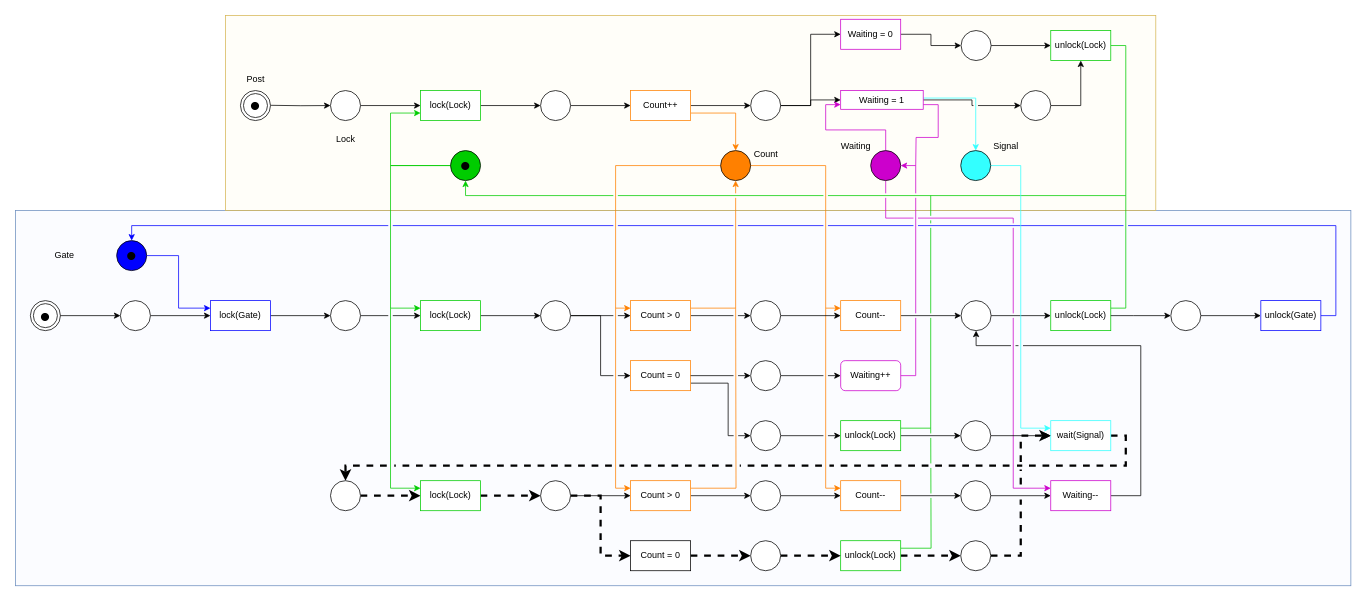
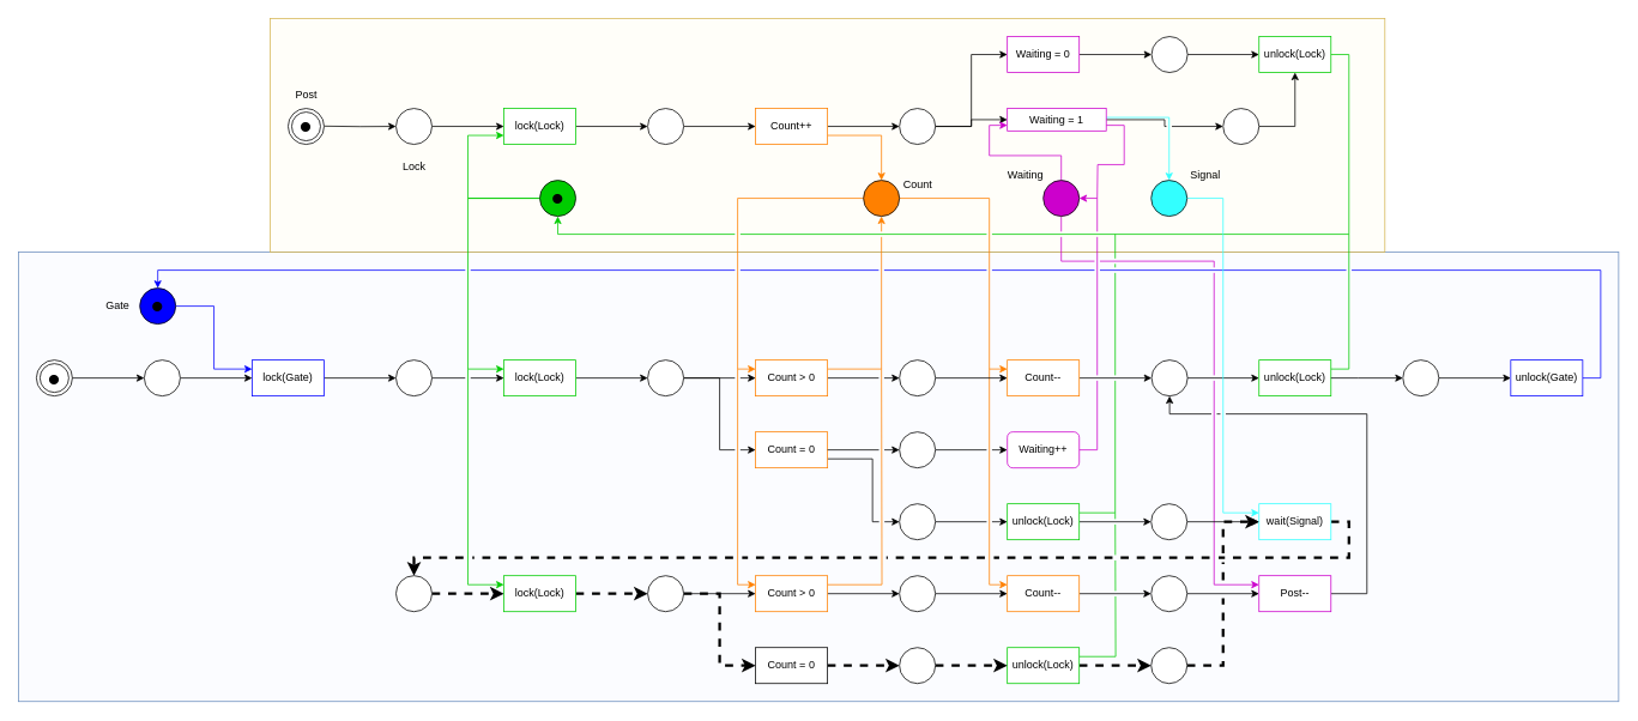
- <mxCell id="76" value="Waiting = 0" style="rounded=0;whiteSpace=wrap;html=1;strokeColor=#CC00CC;" parent="1" vertex="1"><mxGeometry x="1120" y="25" width="80" height="40" as="geometry" /></mxCell>
+ <mxCell id="76" value="Waiting = 0" style="rounded=0;whiteSpace=wrap;html=1;strokeColor=#CC00CC;" parent="1" vertex="1"><mxGeometry x="1120" y="40" width="80" height="40" as="geometry" /></mxCell>
- <mxCell id="65" value="Gate" style="text;html=1;align=center;verticalAlign=middle;resizable=0;points=[];autosize=1;strokeColor=none;fillColor=none;" parent="1" vertex="1"><mxGeometry x="60" y="325" width="50" height="30" as="geometry" /></mxCell>
+ <mxCell id="65" value="Gate" style="text;html=1;align=center;verticalAlign=middle;resizable=0;points=[];autosize=1;strokeColor=none;fillColor=none;" parent="1" vertex="1"><mxGeometry x="105" y="325" width="50" height="30" as="geometry" /></mxCell>
- <mxCell id="112" value="Waiting--" style="rounded=0;whiteSpace=wrap;html=1;strokeColor=#CC00CC;" parent="1" vertex="1"><mxGeometry x="1400" y="640" width="80" height="40" as="geometry" /></mxCell>
+ <mxCell id="112" value="Post--" style="rounded=0;whiteSpace=wrap;html=1;strokeColor=#CC00CC;" parent="1" vertex="1"><mxGeometry x="1400" y="640" width="80" height="40" as="geometry" /></mxCell>
